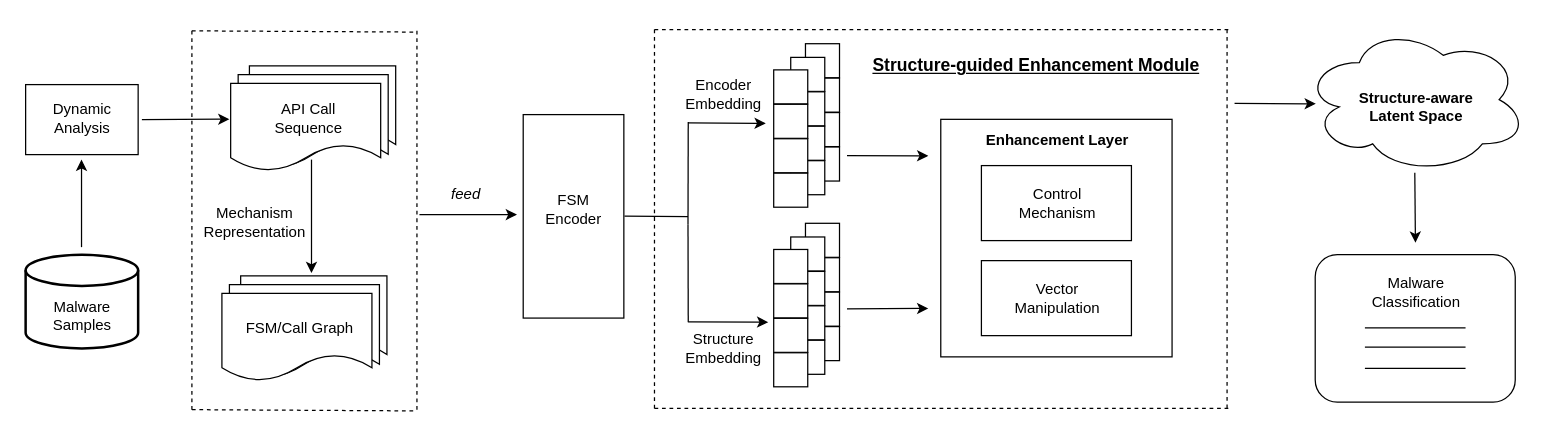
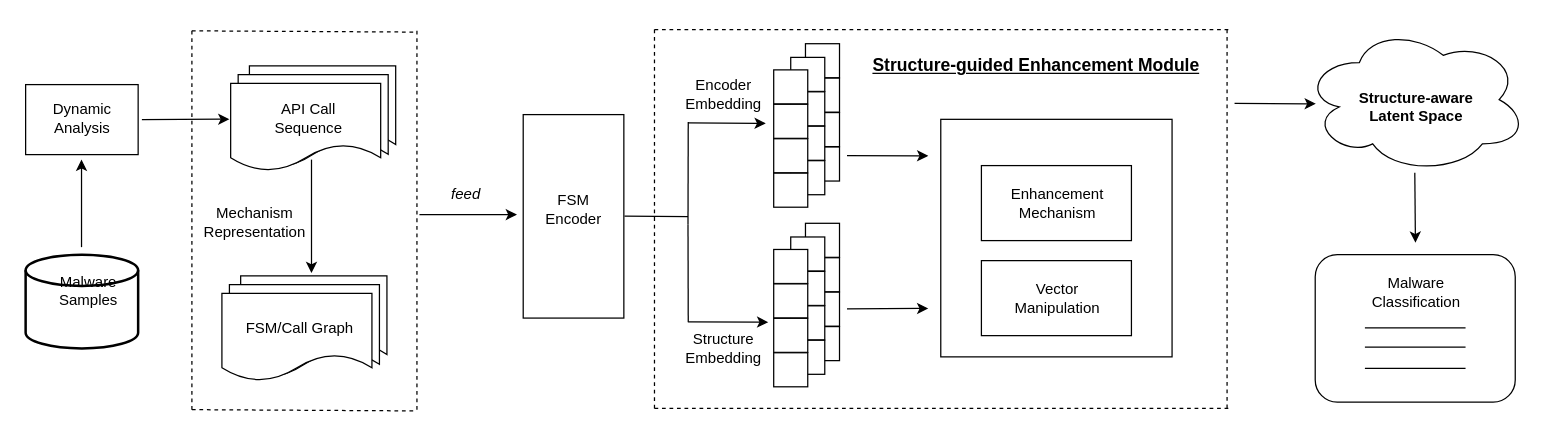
- <mxCell id="64" value="&lt;b&gt;Enhancement Layer&lt;/b&gt;" style="text;html=1;align=center;verticalAlign=middle;resizable=0;points=[];autosize=1;strokeColor=none;fillColor=none;" vertex="1" parent="1"><mxGeometry x="774.5" y="96.7" width="140" height="30" as="geometry" /></mxCell>
- <mxCell id="65" value="Control&lt;div&gt;Mechanism&lt;/div&gt;" style="text;html=1;align=center;verticalAlign=middle;resizable=0;points=[];autosize=1;strokeColor=none;fillColor=none;" vertex="1" parent="1"><mxGeometry x="804.5" y="141.78" width="80" height="40" as="geometry" /></mxCell>
+ <mxCell id="65" value="Enhancement&lt;div&gt;Mechanism&lt;/div&gt;" style="text;html=1;align=center;verticalAlign=middle;resizable=0;points=[];autosize=1;strokeColor=none;fillColor=none;" vertex="1" parent="1"><mxGeometry x="804.5" y="141.78" width="80" height="40" as="geometry" /></mxCell>
- <mxCell id="3" value="Malware&lt;div&gt;Samples&lt;/div&gt;" style="text;html=1;align=center;verticalAlign=middle;resizable=0;points=[];autosize=1;strokeColor=none;fillColor=none;" parent="1" vertex="1"><mxGeometry x="30" y="232" width="70" height="40" as="geometry" /></mxCell>
+ <mxCell id="3" value="Malware&lt;div&gt;Samples&lt;/div&gt;" style="text;html=1;align=center;verticalAlign=middle;resizable=0;points=[];autosize=1;strokeColor=none;fillColor=none;" parent="1" vertex="1"><mxGeometry x="35" y="212" width="70" height="40" as="geometry" /></mxCell>
